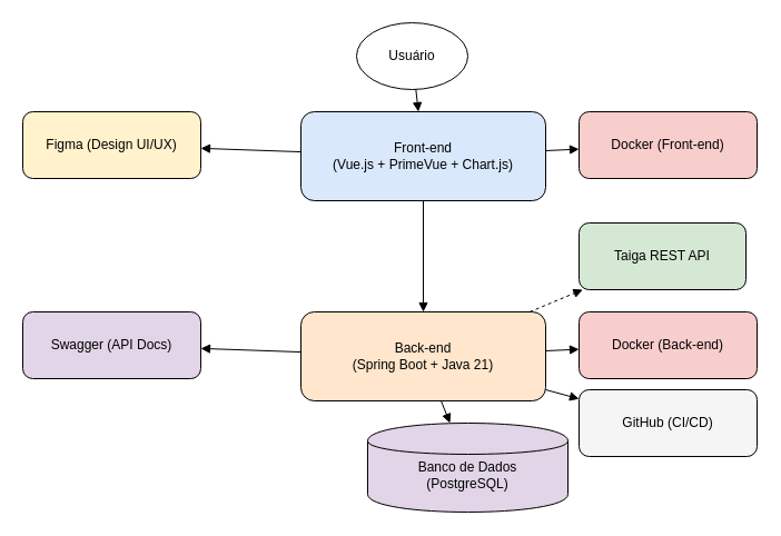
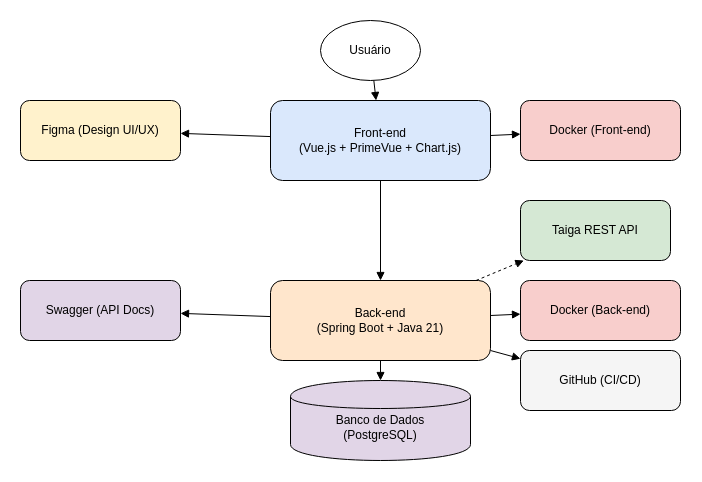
- <mxCell id="10" value="&lt;div&gt;&lt;br&gt;&lt;/div&gt;&lt;div&gt;&lt;span style=&quot;background-color: transparent; color: light-dark(rgb(0, 0, 0), rgb(255, 255, 255));&quot;&gt;Banco de Dados&lt;/span&gt;&lt;/div&gt;(PostgreSQL)" style="shape=cylinder;whiteSpace=wrap;html=1;fillColor=#E1D5E7;" parent="1" vertex="1"><mxGeometry x="330" y="380" width="180" height="80" as="geometry" /></mxCell>
+ <mxCell id="10" value="&lt;div&gt;&lt;br&gt;&lt;/div&gt;&lt;div&gt;&lt;span style=&quot;background-color: transparent; color: light-dark(rgb(0, 0, 0), rgb(255, 255, 255));&quot;&gt;Banco de Dados&lt;/span&gt;&lt;/div&gt;(PostgreSQL)" style="shape=cylinder;whiteSpace=wrap;html=1;fillColor=#E1D5E7;" parent="1" vertex="1"><mxGeometry x="290" y="380" width="180" height="80" as="geometry" /></mxCell>
